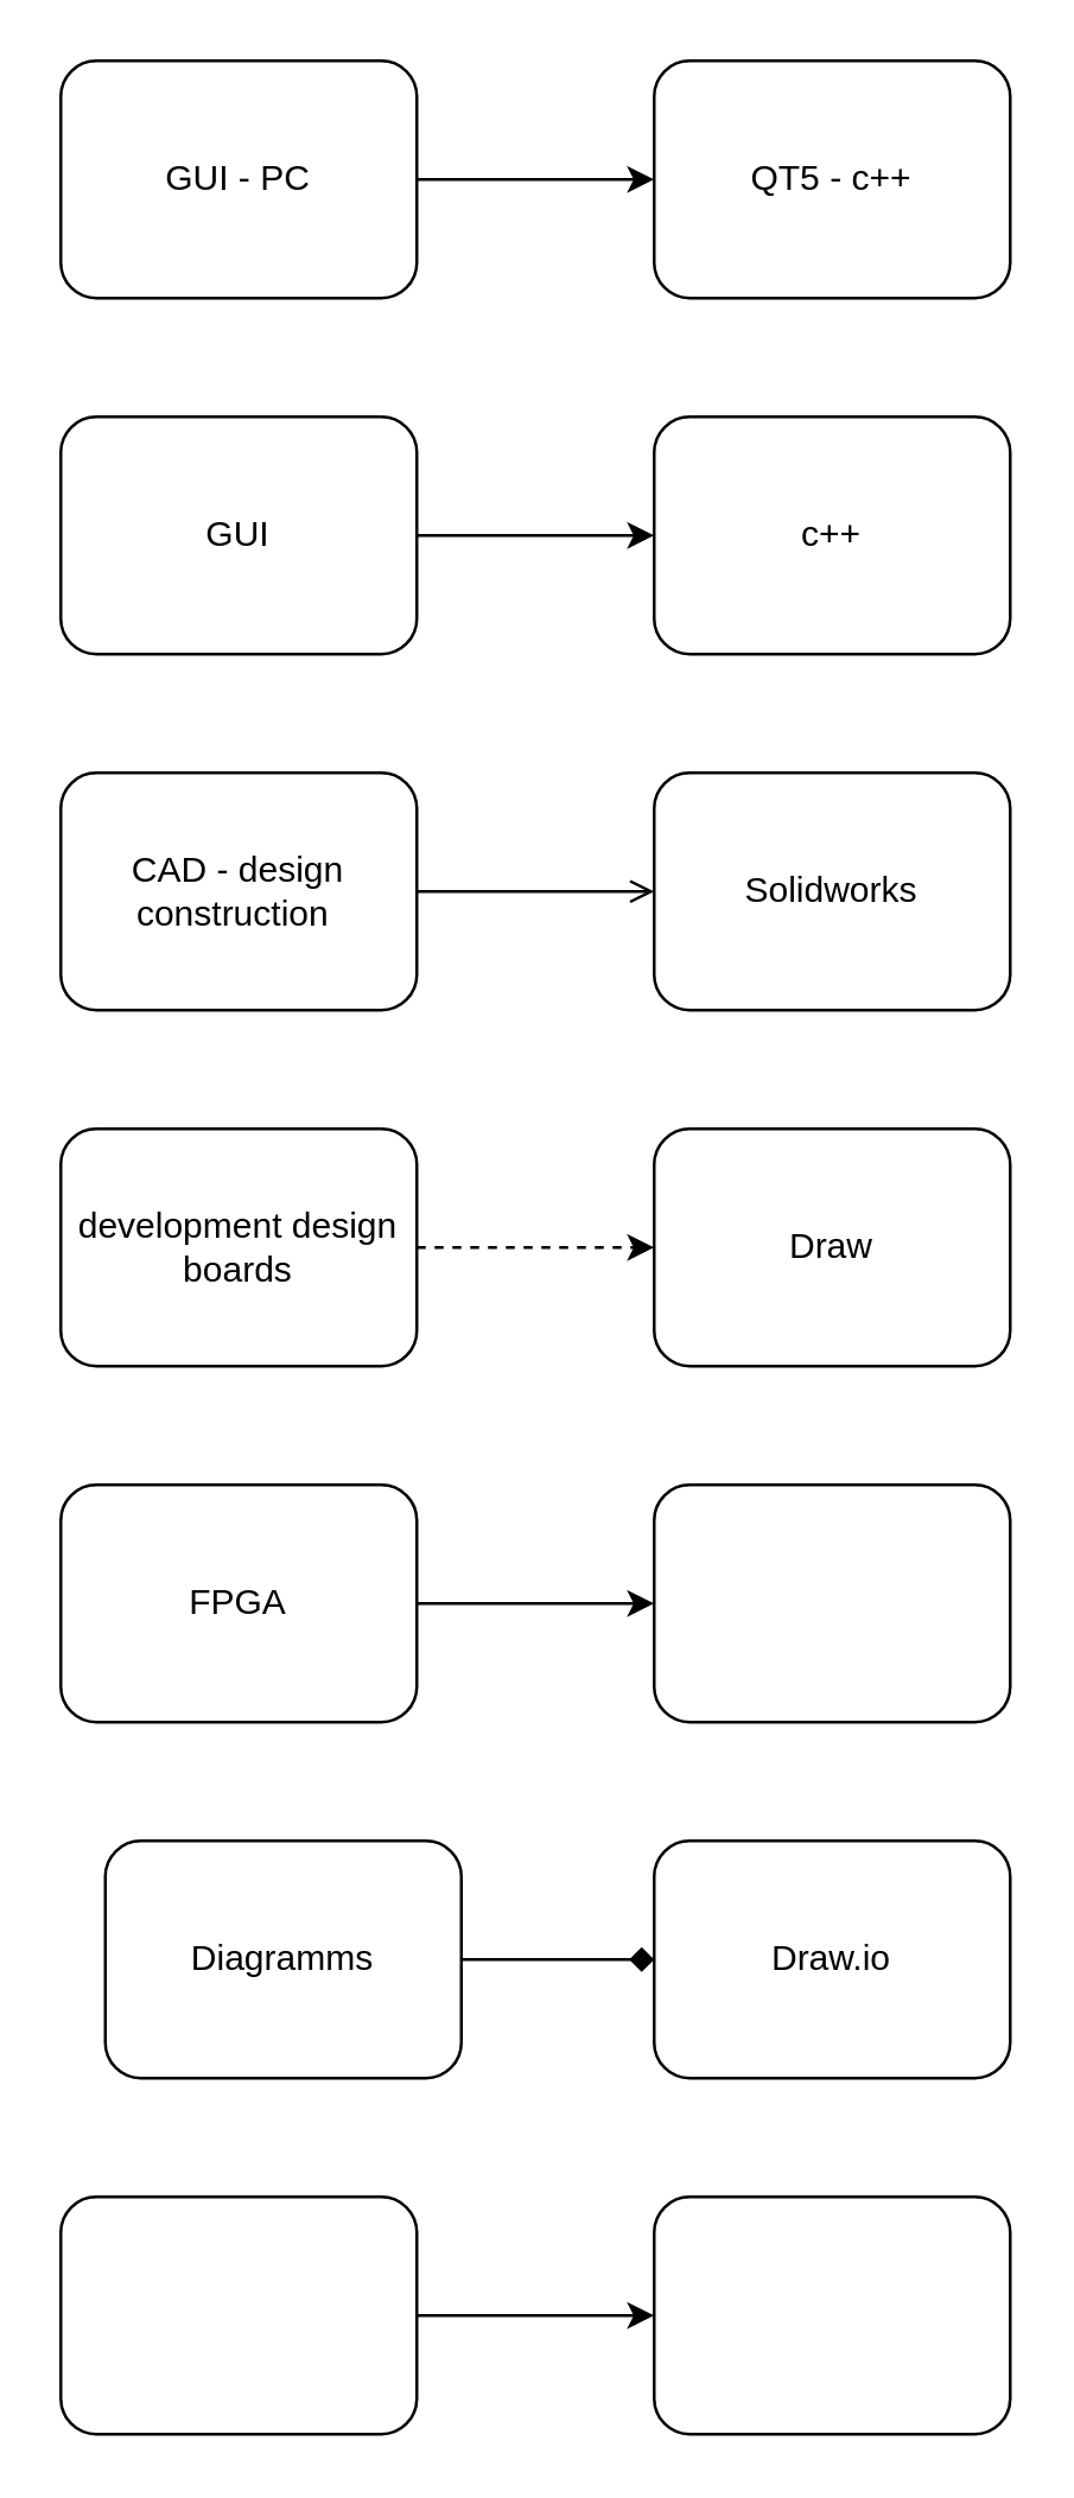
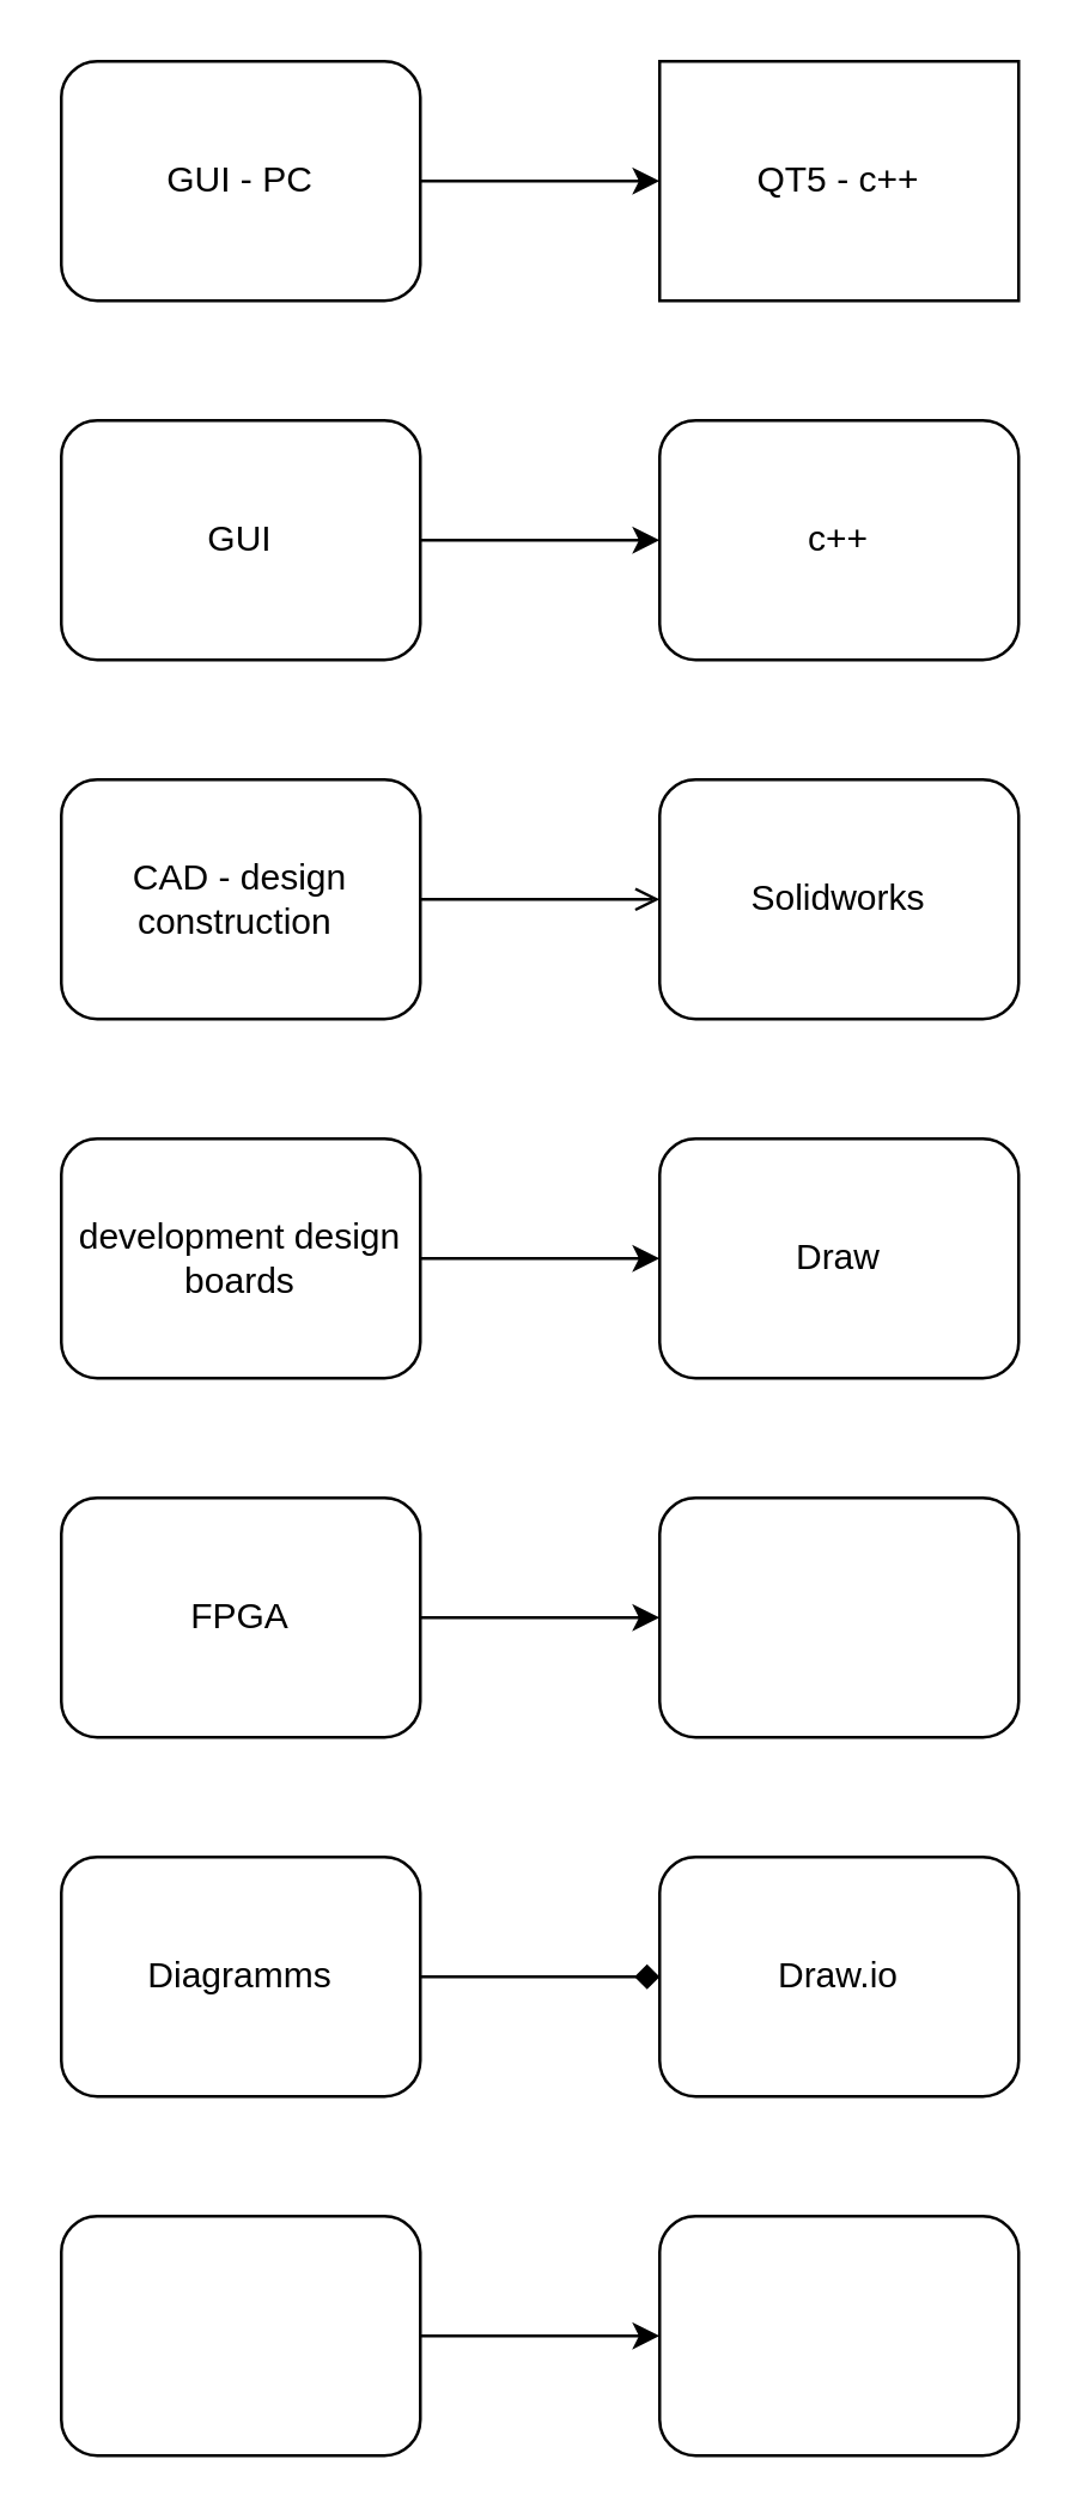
- <mxCell id="4" value="QT5 - c++" style="whiteSpace=wrap;html=1;rounded=1;" vertex="1" parent="1"><mxGeometry x="220" y="20" width="120" height="80" as="geometry" /></mxCell>
+ <mxCell id="4" value="QT5 - c++" style="whiteSpace=wrap;html=1;rounded=0;" vertex="1" parent="1"><mxGeometry x="220" y="20" width="120" height="80" as="geometry" /></mxCell>
- <mxCell id="11" value="" style="edgeStyle=none;html=1;dashed=1;" edge="1" parent="1" source="12" target="13"><mxGeometry relative="1" as="geometry" /></mxCell>
+ <mxCell id="11" value="" style="edgeStyle=none;html=1;" edge="1" parent="1" source="12" target="13"><mxGeometry relative="1" as="geometry" /></mxCell>
- <mxCell id="18" value="Diagramms" style="rounded=1;whiteSpace=wrap;html=1;" vertex="1" parent="1"><mxGeometry x="35" y="620" width="120" height="80" as="geometry" /></mxCell>
+ <mxCell id="18" value="Diagramms" style="rounded=1;whiteSpace=wrap;html=1;" vertex="1" parent="1"><mxGeometry x="20" y="620" width="120" height="80" as="geometry" /></mxCell>
